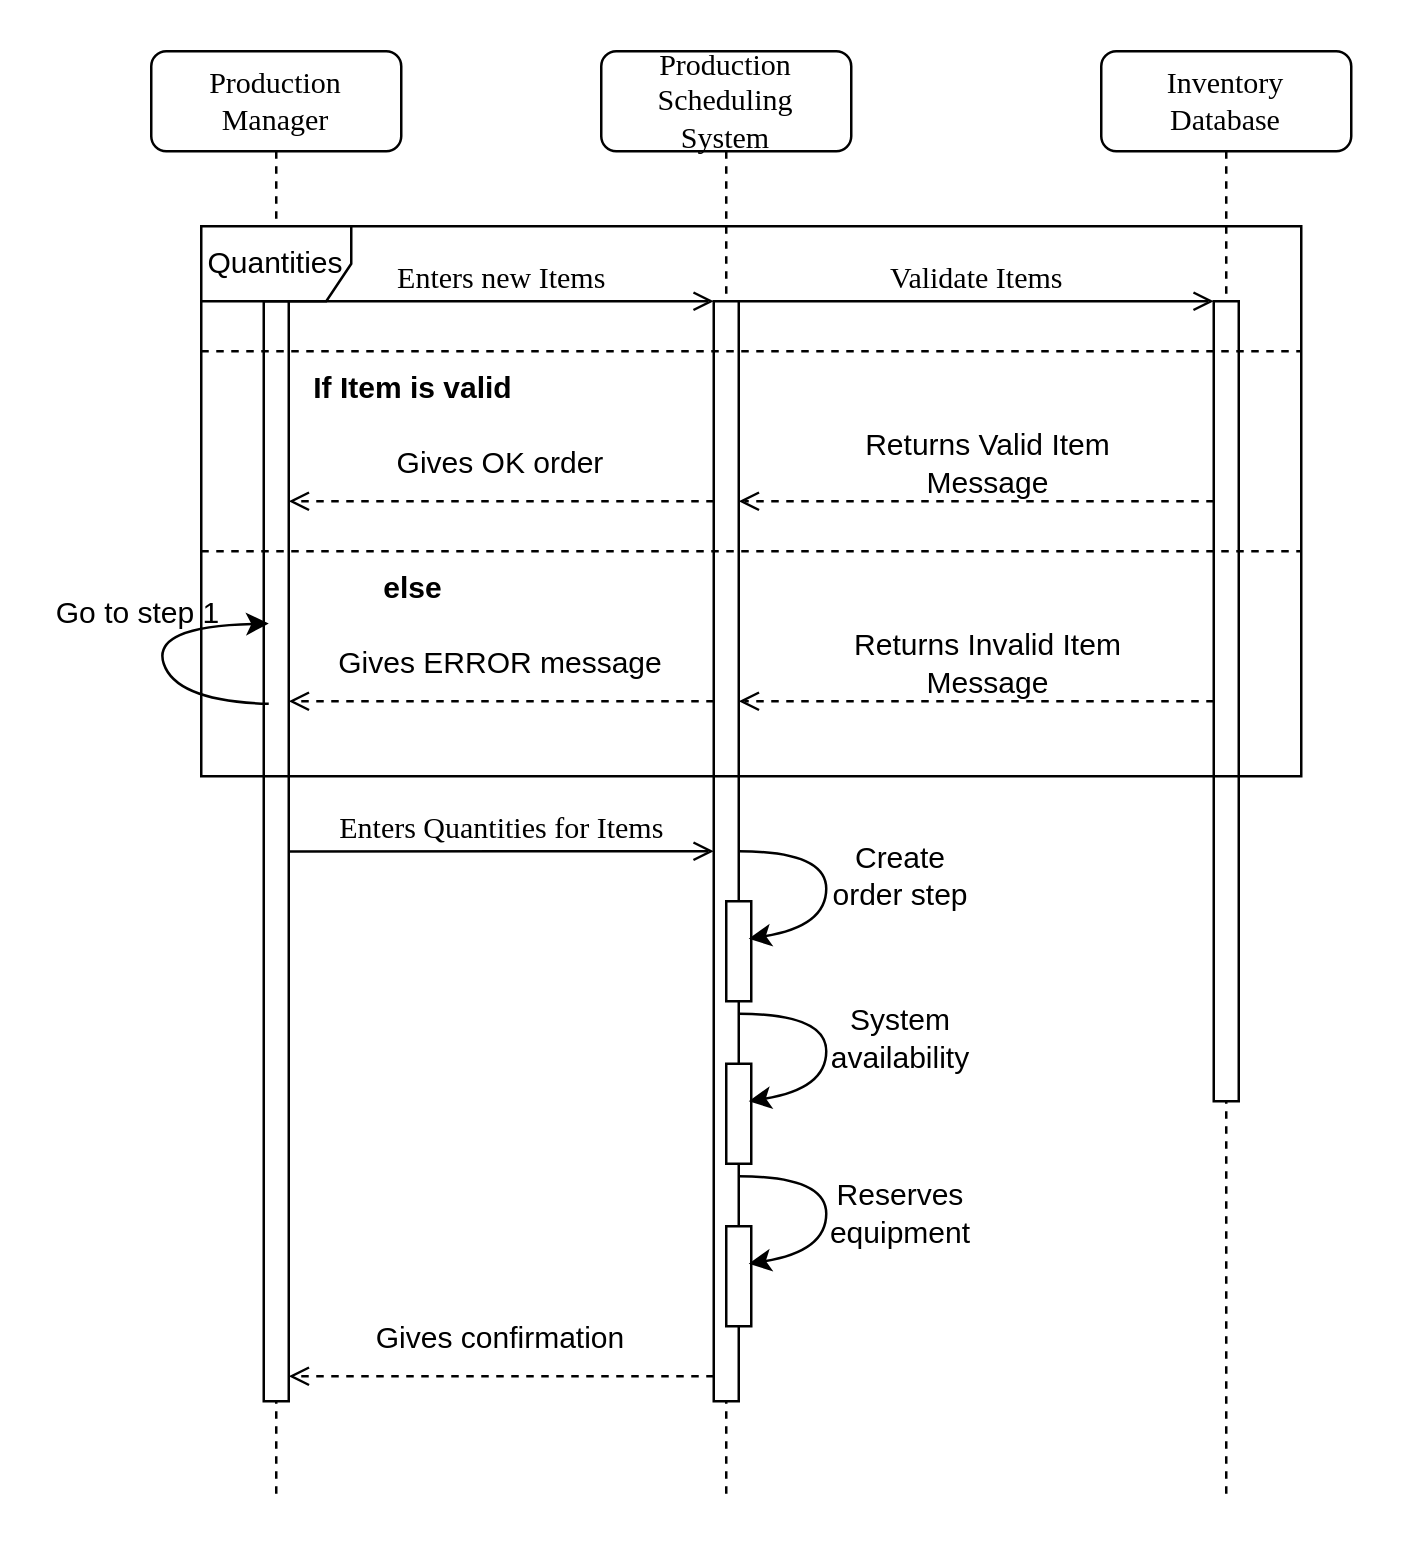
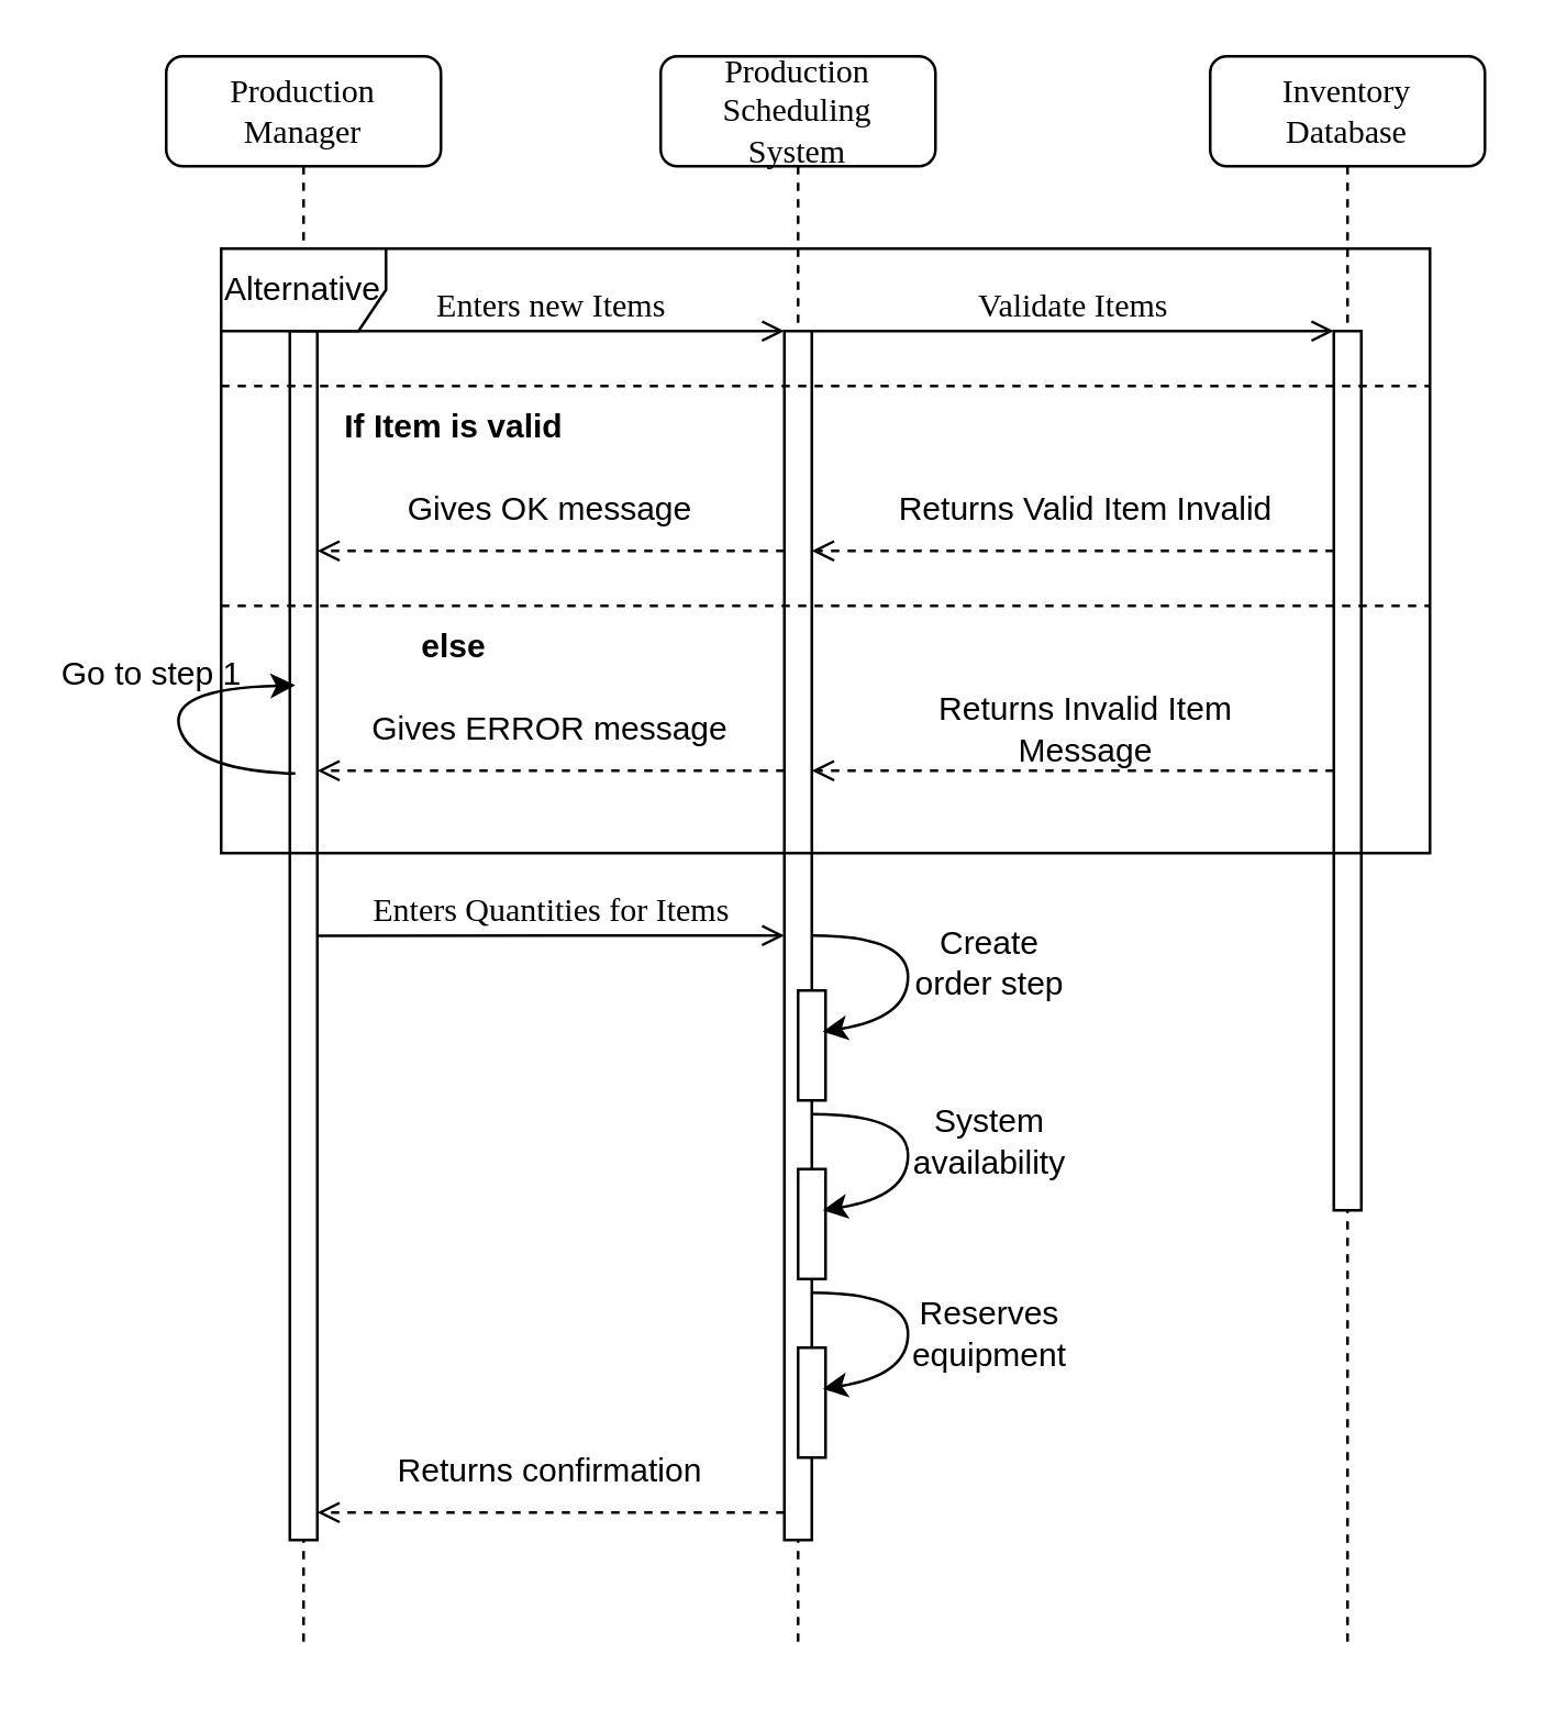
- <mxCell id="14" value="Quantities" style="shape=umlFrame;whiteSpace=wrap;html=1;pointerEvents=0;" vertex="1" parent="1"><mxGeometry x="80" y="90" width="440" height="220" as="geometry" /></mxCell>
+ <mxCell id="14" value="Alternative" style="shape=umlFrame;whiteSpace=wrap;html=1;pointerEvents=0;" vertex="1" parent="1"><mxGeometry x="80" y="90" width="440" height="220" as="geometry" /></mxCell>
- <mxCell id="27" value="Gives OK order" style="text;html=1;align=center;verticalAlign=middle;whiteSpace=wrap;rounded=0;" vertex="1" parent="25"><mxGeometry x="10" width="150" height="30" as="geometry" /></mxCell>
+ <mxCell id="27" value="Gives OK message" style="text;html=1;align=center;verticalAlign=middle;whiteSpace=wrap;rounded=0;" vertex="1" parent="25"><mxGeometry x="10" width="150" height="30" as="geometry" /></mxCell>
- <mxCell id="21" value="Returns Valid Item Message" style="text;html=1;align=center;verticalAlign=middle;whiteSpace=wrap;rounded=0;" vertex="1" parent="19"><mxGeometry x="25" width="150" height="30" as="geometry" /></mxCell>
+ <mxCell id="21" value="Returns Valid Item Invalid" style="text;html=1;align=center;verticalAlign=middle;whiteSpace=wrap;rounded=0;" vertex="1" parent="19"><mxGeometry x="25" width="150" height="30" as="geometry" /></mxCell>
- <mxCell id="41" value="Gives confirmation" style="text;html=1;align=center;verticalAlign=middle;whiteSpace=wrap;rounded=0;" vertex="1" parent="39"><mxGeometry x="10" width="150" height="30" as="geometry" /></mxCell>
+ <mxCell id="41" value="Returns confirmation" style="text;html=1;align=center;verticalAlign=middle;whiteSpace=wrap;rounded=0;" vertex="1" parent="39"><mxGeometry x="10" width="150" height="30" as="geometry" /></mxCell>
